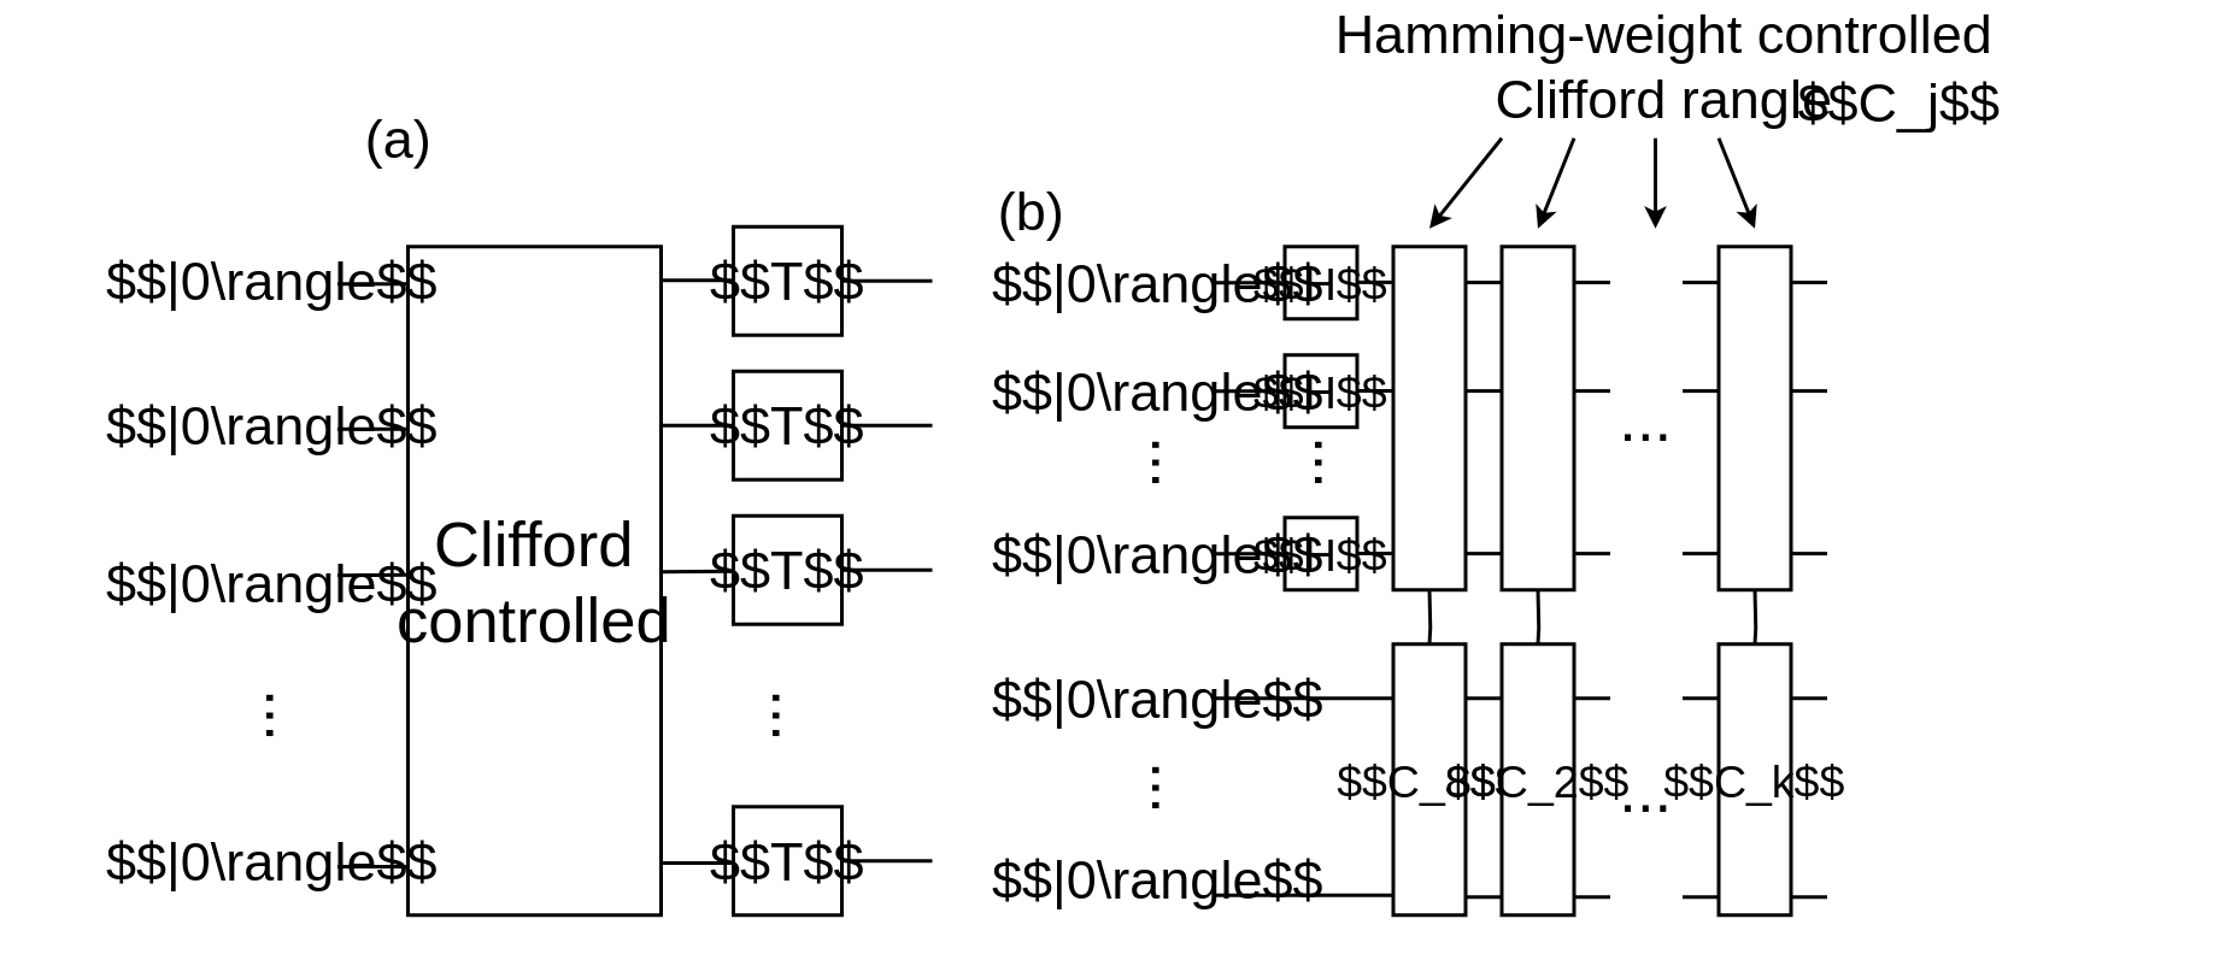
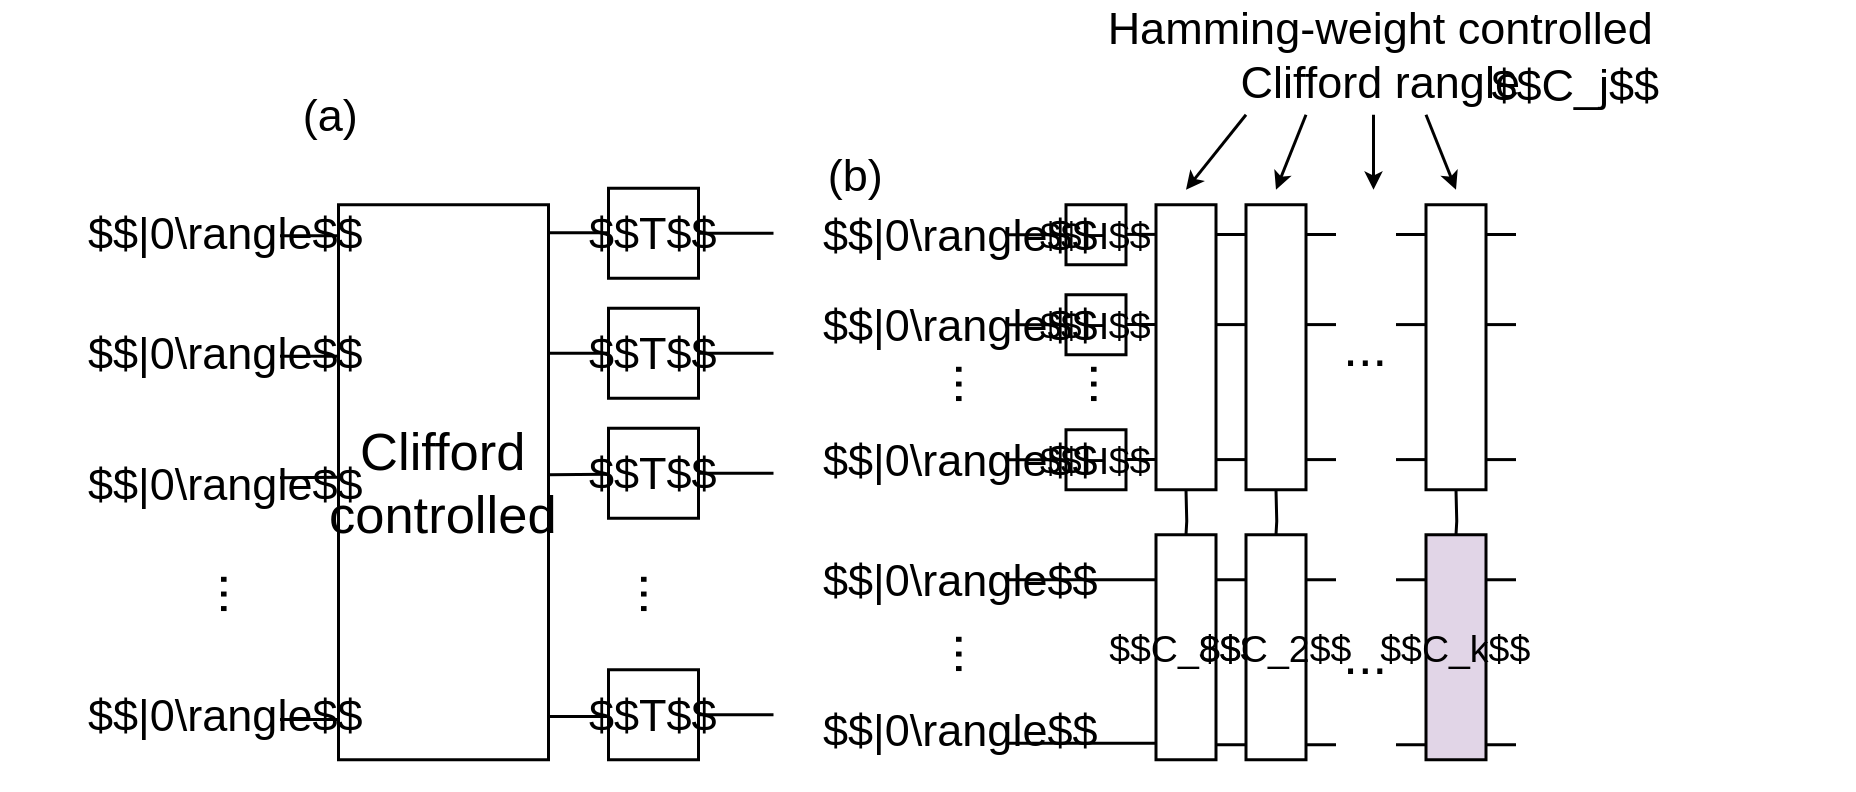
- <mxCell id="49" value="&lt;font style=&quot;font-size: 25px&quot;&gt;$$C_k$$&lt;/font&gt;" style="rounded=0;whiteSpace=wrap;html=1;strokeWidth=2;" vertex="1" parent="1"><mxGeometry x="950" y="350" width="40" height="150" as="geometry" /></mxCell>
+ <mxCell id="49" value="&lt;font style=&quot;font-size: 25px&quot;&gt;$$C_k$$&lt;/font&gt;" style="rounded=0;whiteSpace=wrap;html=1;strokeWidth=2;fillColor=#e1d5e7;" vertex="1" parent="1"><mxGeometry x="950" y="350" width="40" height="150" as="geometry" /></mxCell>
